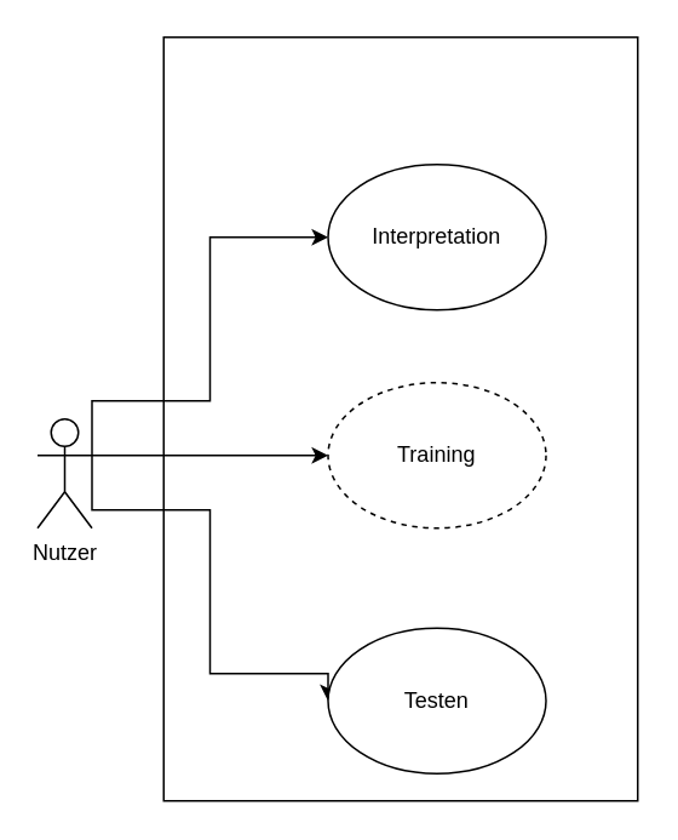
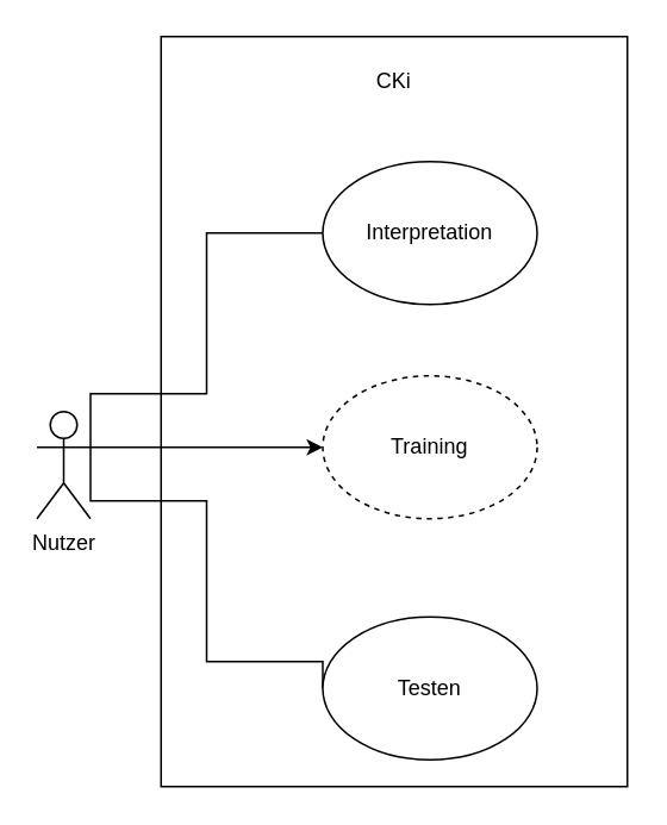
+ <mxCell id="7" value="CKi" style="text;html=1;strokeColor=none;fillColor=none;align=center;verticalAlign=middle;whiteSpace=wrap;rounded=0;" vertex="1" parent="1"><mxGeometry x="190" y="30" width="60" height="30" as="geometry" /></mxCell>
- <mxCell id="3" style="edgeStyle=orthogonalEdgeStyle;rounded=0;orthogonalLoop=1;jettySize=auto;html=1;entryX=0;entryY=0.5;entryDx=0;entryDy=0;exitX=1;exitY=0.333;exitDx=0;exitDy=0;exitPerimeter=0;" edge="1" parent="1" source="6" target="9"><mxGeometry relative="1" as="geometry"><mxPoint x="60" y="240" as="sourcePoint" /><mxPoint x="180" y="130" as="targetPoint" /><Array as="points"><mxPoint x="50" y="220" /><mxPoint x="115" y="220" /><mxPoint x="115" y="130" /></Array></mxGeometry></mxCell>
+ <mxCell id="3" style="edgeStyle=orthogonalEdgeStyle;rounded=0;orthogonalLoop=1;jettySize=auto;html=1;entryX=0;entryY=0.5;entryDx=0;entryDy=0;exitX=1;exitY=0.333;exitDx=0;exitDy=0;exitPerimeter=0;endArrow=none;" edge="1" parent="1" source="6" target="9"><mxGeometry relative="1" as="geometry"><mxPoint x="60" y="240" as="sourcePoint" /><mxPoint x="180" y="130" as="targetPoint" /><Array as="points"><mxPoint x="50" y="220" /><mxPoint x="115" y="220" /><mxPoint x="115" y="130" /></Array></mxGeometry></mxCell>
- <mxCell id="5" style="edgeStyle=orthogonalEdgeStyle;rounded=0;orthogonalLoop=1;jettySize=auto;html=1;entryX=0;entryY=0.5;entryDx=0;entryDy=0;exitX=1;exitY=0.333;exitDx=0;exitDy=0;exitPerimeter=0;" edge="1" parent="1" source="6" target="11"><mxGeometry relative="1" as="geometry"><mxPoint x="180" y="370" as="targetPoint" /><Array as="points"><mxPoint x="50" y="280" /><mxPoint x="115" y="280" /><mxPoint x="115" y="370" /></Array></mxGeometry></mxCell>
+ <mxCell id="5" style="edgeStyle=orthogonalEdgeStyle;rounded=0;orthogonalLoop=1;jettySize=auto;html=1;entryX=0;entryY=0.5;entryDx=0;entryDy=0;exitX=1;exitY=0.333;exitDx=0;exitDy=0;exitPerimeter=0;endArrow=none;" edge="1" parent="1" source="6" target="11"><mxGeometry relative="1" as="geometry"><mxPoint x="180" y="370" as="targetPoint" /><Array as="points"><mxPoint x="50" y="280" /><mxPoint x="115" y="280" /><mxPoint x="115" y="370" /></Array></mxGeometry></mxCell>
